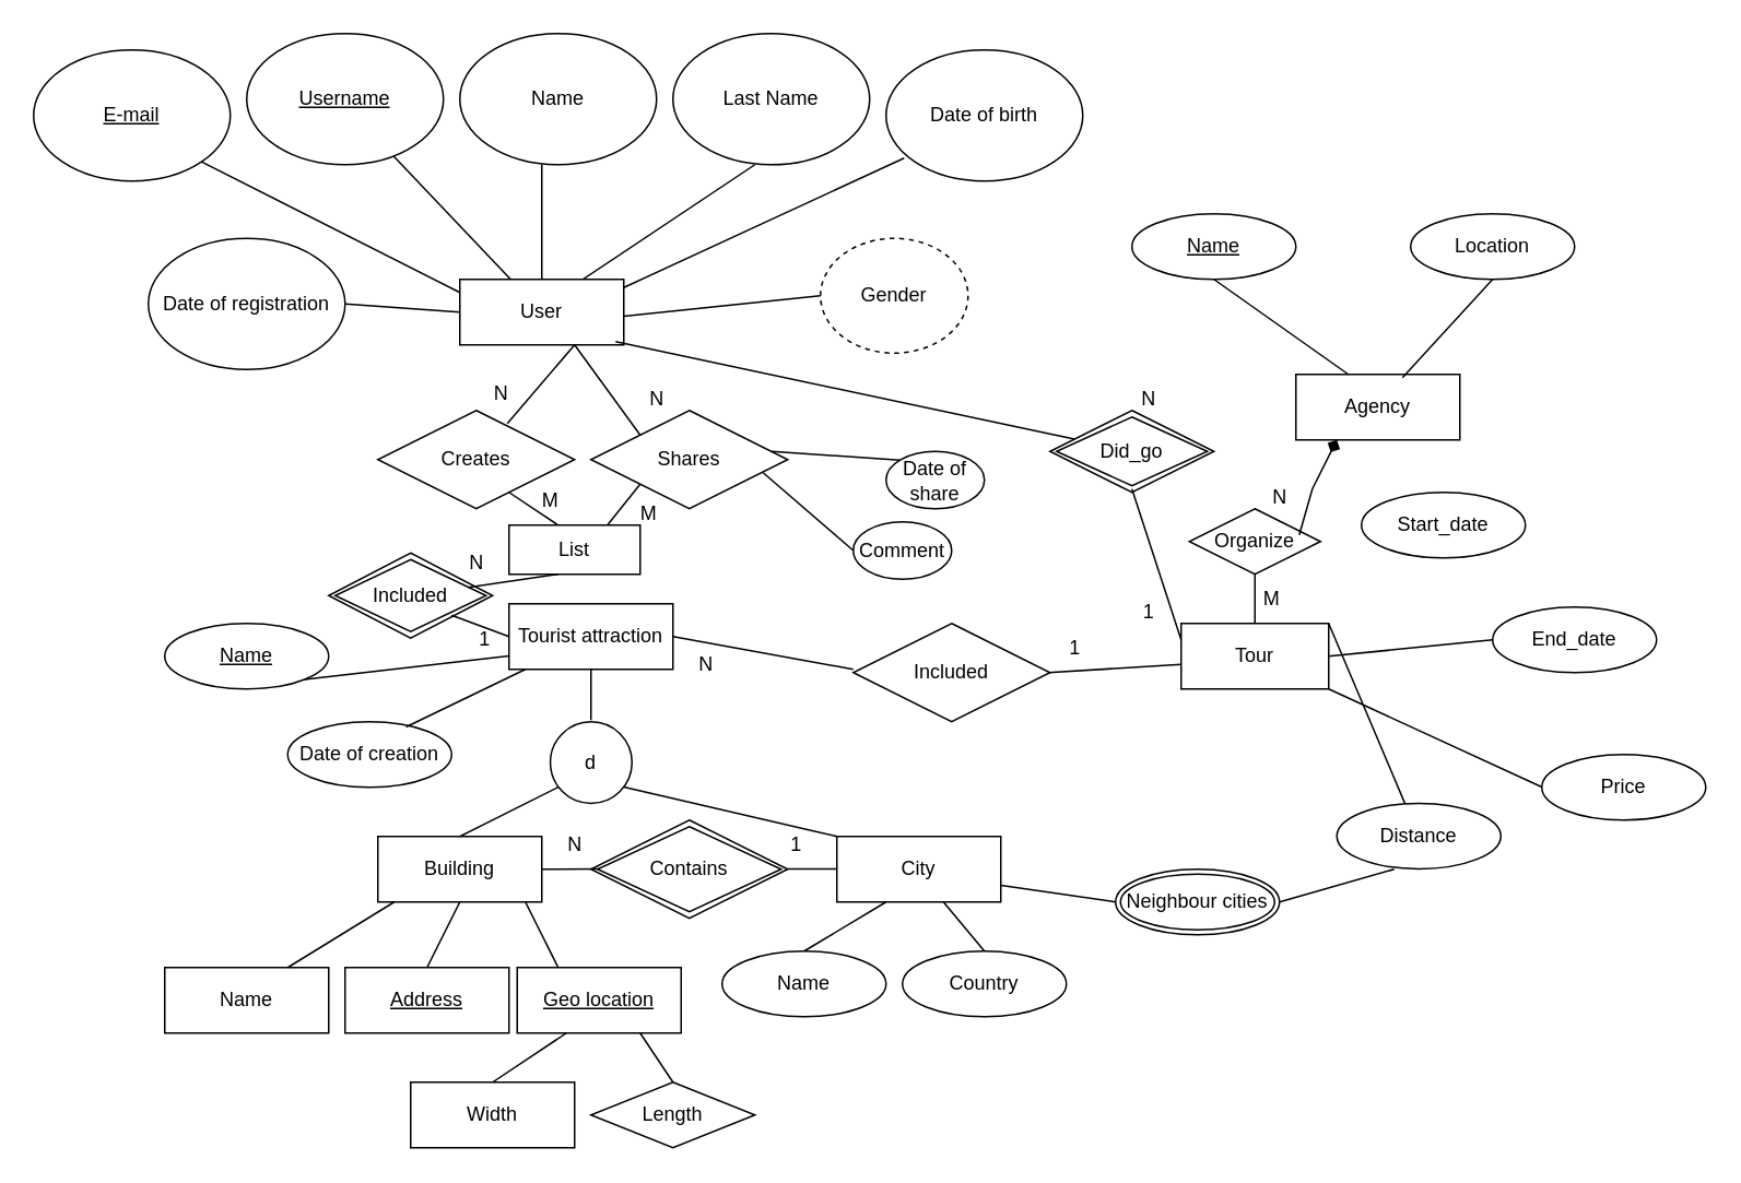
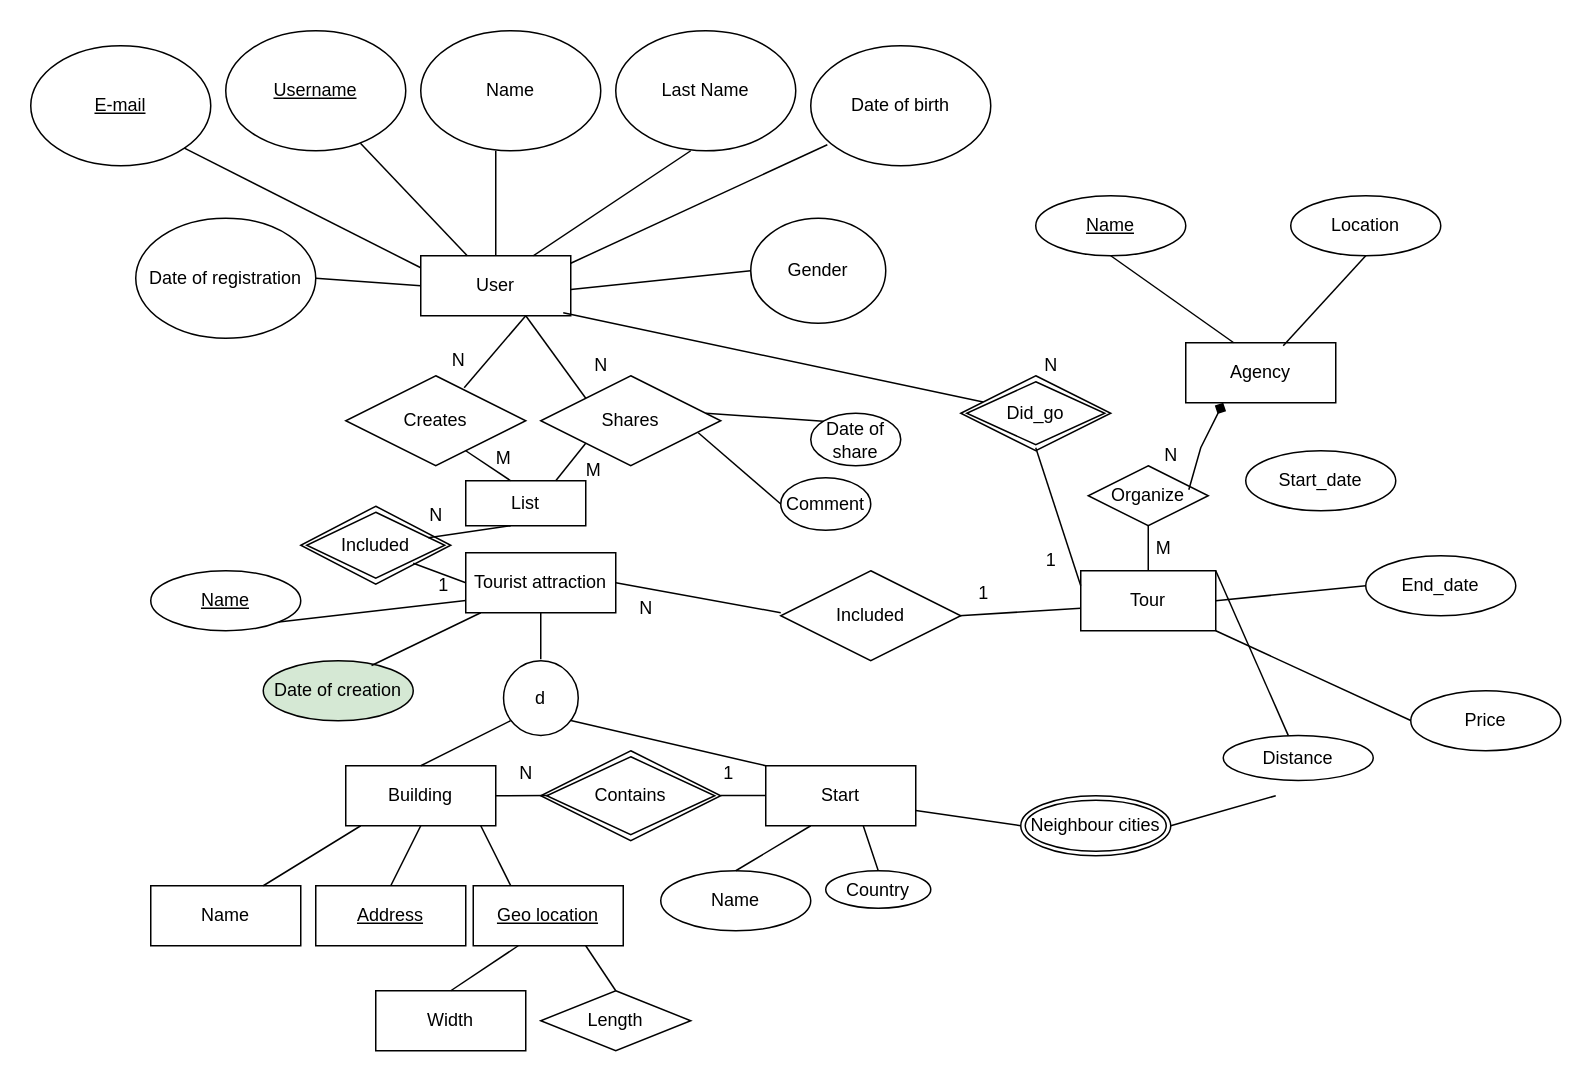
- <mxCell id="10" value="Gender" style="ellipse;whiteSpace=wrap;html=1;dashed=1;" parent="1" vertex="1"><mxGeometry x="500" y="145" width="90" height="70" as="geometry" /></mxCell>
+ <mxCell id="10" value="Gender" style="ellipse;whiteSpace=wrap;html=1;" parent="1" vertex="1"><mxGeometry x="500" y="145" width="90" height="70" as="geometry" /></mxCell>
- <mxCell id="22" value="Date of creation" style="ellipse;whiteSpace=wrap;html=1;align=center;" parent="1" vertex="1"><mxGeometry x="175" y="440" width="100" height="40" as="geometry" /></mxCell>
+ <mxCell id="22" value="Date of creation" style="ellipse;whiteSpace=wrap;html=1;align=center;fillColor=#d5e8d4;" parent="1" vertex="1"><mxGeometry x="175" y="440" width="100" height="40" as="geometry" /></mxCell>
- <mxCell id="35" value="Distance" style="ellipse;whiteSpace=wrap;html=1;align=center;" parent="1" vertex="1"><mxGeometry x="815" y="489.8" width="100" height="40" as="geometry" /></mxCell>
+ <mxCell id="35" value="Distance" style="ellipse;whiteSpace=wrap;html=1;align=center;" parent="1" vertex="1"><mxGeometry x="815" y="489.8" width="100" height="30" as="geometry" /></mxCell>
- <mxCell id="25" value="City" style="whiteSpace=wrap;html=1;align=center;" parent="1" vertex="1"><mxGeometry x="510" y="510" width="100" height="40" as="geometry" /></mxCell>
+ <mxCell id="25" value="Start" style="whiteSpace=wrap;html=1;align=center;" parent="1" vertex="1"><mxGeometry x="510" y="510" width="100" height="40" as="geometry" /></mxCell>
- <mxCell id="33" value="Country" style="ellipse;whiteSpace=wrap;html=1;align=center;" parent="1" vertex="1"><mxGeometry x="550" y="580" width="100" height="40" as="geometry" /></mxCell>
+ <mxCell id="33" value="Country" style="ellipse;whiteSpace=wrap;html=1;align=center;" parent="1" vertex="1"><mxGeometry x="550" y="580" width="70" height="25" as="geometry" /></mxCell>
